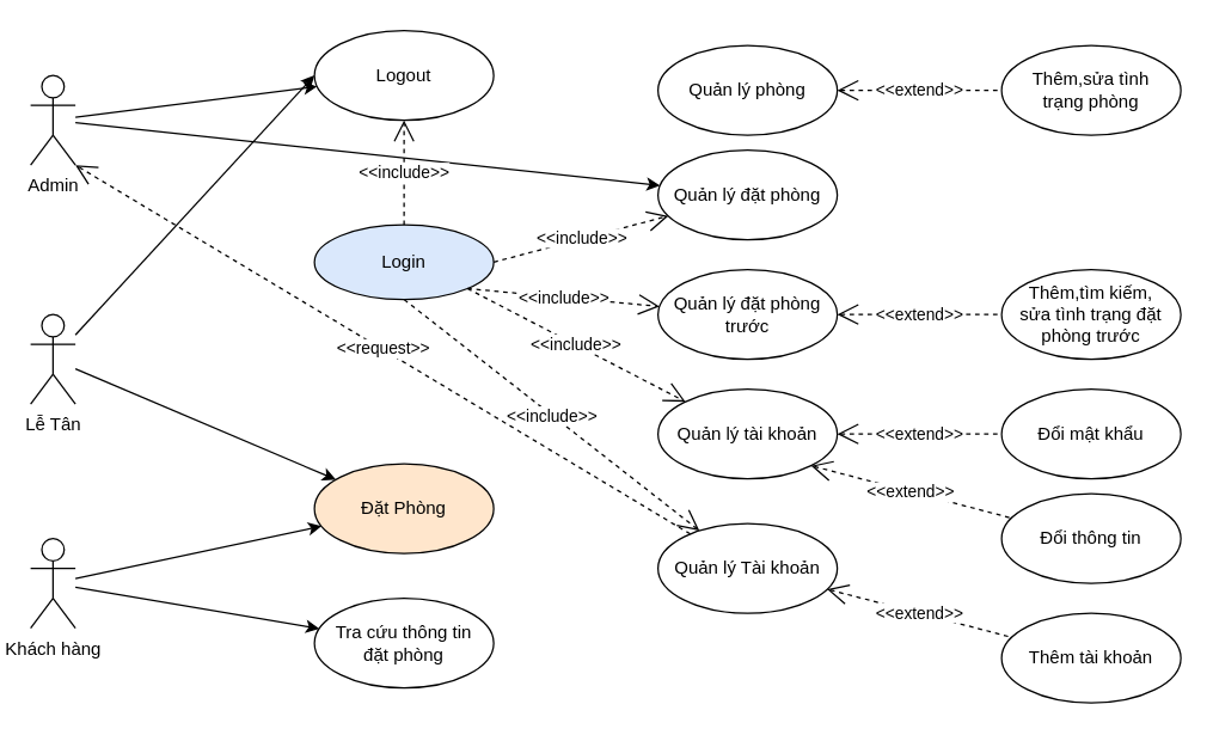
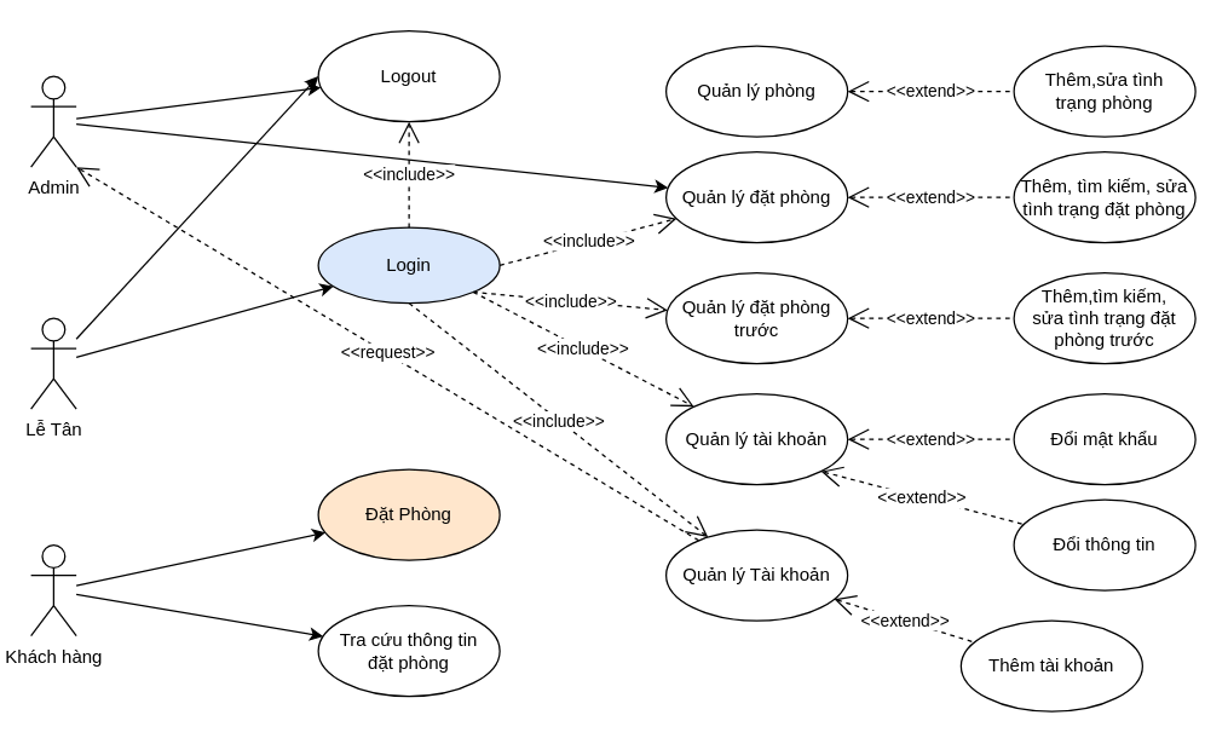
+ <mxCell id="20" value="&amp;lt;&amp;lt;extend&amp;gt;&amp;gt;" style="edgeStyle=none;rounded=0;orthogonalLoop=1;jettySize=auto;html=1;dashed=1;startArrow=open;startFill=0;endArrow=none;endFill=0;startSize=12;" edge="1" source="21" target="22" parent="1"><mxGeometry relative="1" as="geometry" /></mxCell>
+ <mxCell id="22" value="Thêm, tìm kiếm, sửa&lt;br&gt;tình trạng đặt phòng" style="ellipse;whiteSpace=wrap;html=1;" vertex="1" parent="1"><mxGeometry x="670" y="100" width="120" height="60" as="geometry" /></mxCell>
- <mxCell id="7" style="edgeStyle=none;rounded=0;orthogonalLoop=1;jettySize=auto;html=1;" edge="1" parent="1" source="9" target="13"><mxGeometry relative="1" as="geometry" /></mxCell>
+ <mxCell id="7" style="edgeStyle=none;rounded=0;orthogonalLoop=1;jettySize=auto;html=1;" edge="1" parent="1" source="9" target="5"><mxGeometry relative="1" as="geometry" /></mxCell>
- <mxCell id="37" value="Thêm tài khoản" style="ellipse;whiteSpace=wrap;html=1;" vertex="1" parent="1"><mxGeometry x="670" y="410" width="120" height="60" as="geometry" /></mxCell>
+ <mxCell id="37" value="Thêm tài khoản" style="ellipse;whiteSpace=wrap;html=1;" vertex="1" parent="1"><mxGeometry x="635" y="410" width="120" height="60" as="geometry" /></mxCell>
